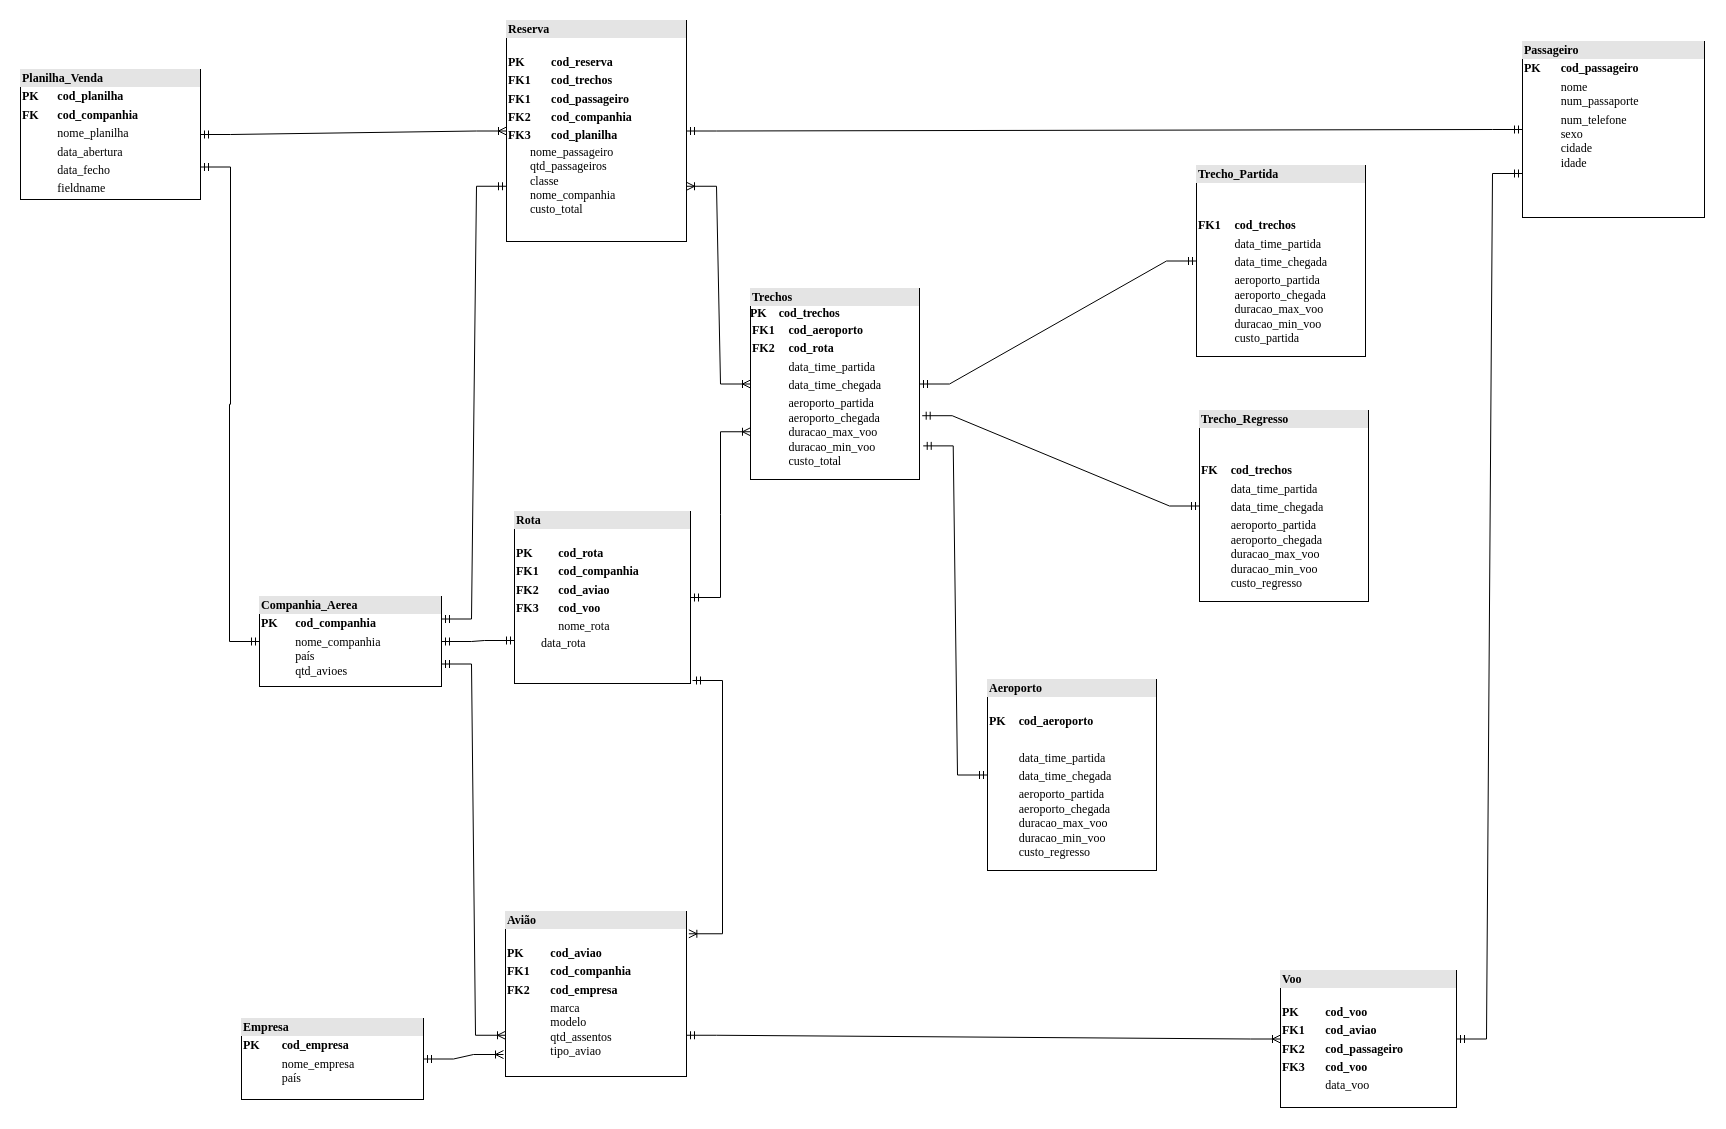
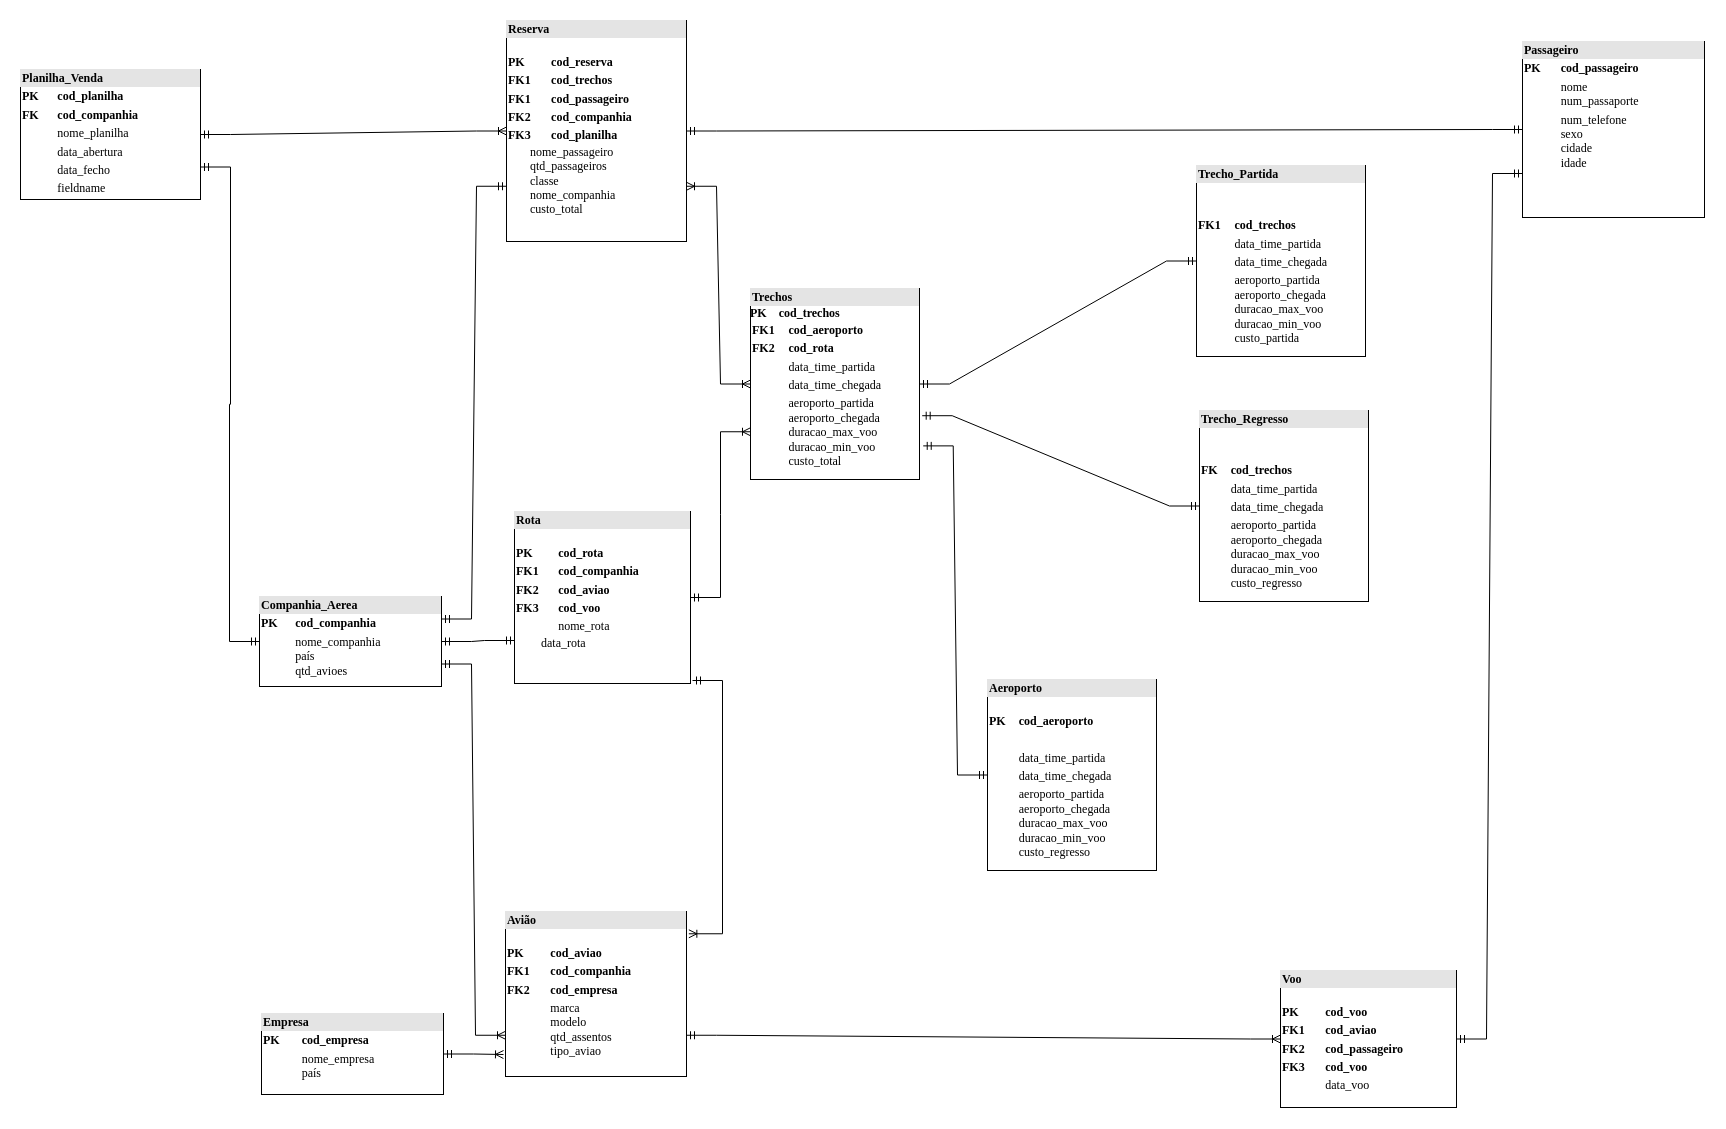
- <mxCell id="15" value="&lt;div style=&quot;box-sizing: border-box ; width: 100% ; background: #e4e4e4 ; padding: 2px&quot;&gt;&lt;b&gt;Empresa&lt;/b&gt;&lt;/div&gt;&lt;table style=&quot;width: 100% ; font-size: 1em&quot; cellpadding=&quot;2&quot; cellspacing=&quot;0&quot;&gt;&lt;tbody&gt;&lt;tr&gt;&lt;td&gt;&lt;b&gt;PK&lt;/b&gt;&lt;/td&gt;&lt;td&gt;&lt;b&gt;cod_empresa&lt;/b&gt;&lt;/td&gt;&lt;/tr&gt;&lt;tr&gt;&lt;td&gt;&lt;/td&gt;&lt;td&gt;nome_empresa&lt;br&gt;país&lt;br&gt;&lt;/td&gt;&lt;/tr&gt;&lt;tr&gt;&lt;td&gt;&lt;span style=&quot;white-space: pre;&quot;&gt; &lt;/span&gt;&lt;/td&gt;&lt;td&gt;&lt;br&gt;&lt;/td&gt;&lt;/tr&gt;&lt;/tbody&gt;&lt;/table&gt;" style="verticalAlign=top;align=left;overflow=fill;html=1;rounded=0;shadow=0;comic=0;labelBackgroundColor=none;strokeWidth=1;fontFamily=Verdana;fontSize=12" vertex="1" parent="1"><mxGeometry x="241" y="1018" width="182" height="81" as="geometry" /></mxCell>
+ <mxCell id="15" value="&lt;div style=&quot;box-sizing: border-box ; width: 100% ; background: #e4e4e4 ; padding: 2px&quot;&gt;&lt;b&gt;Empresa&lt;/b&gt;&lt;/div&gt;&lt;table style=&quot;width: 100% ; font-size: 1em&quot; cellpadding=&quot;2&quot; cellspacing=&quot;0&quot;&gt;&lt;tbody&gt;&lt;tr&gt;&lt;td&gt;&lt;b&gt;PK&lt;/b&gt;&lt;/td&gt;&lt;td&gt;&lt;b&gt;cod_empresa&lt;/b&gt;&lt;/td&gt;&lt;/tr&gt;&lt;tr&gt;&lt;td&gt;&lt;/td&gt;&lt;td&gt;nome_empresa&lt;br&gt;país&lt;br&gt;&lt;/td&gt;&lt;/tr&gt;&lt;tr&gt;&lt;td&gt;&lt;span style=&quot;white-space: pre;&quot;&gt; &lt;/span&gt;&lt;/td&gt;&lt;td&gt;&lt;br&gt;&lt;/td&gt;&lt;/tr&gt;&lt;/tbody&gt;&lt;/table&gt;" style="verticalAlign=top;align=left;overflow=fill;html=1;rounded=0;shadow=0;comic=0;labelBackgroundColor=none;strokeWidth=1;fontFamily=Verdana;fontSize=12" vertex="1" parent="1"><mxGeometry x="261" y="1013" width="182" height="81" as="geometry" /></mxCell>
